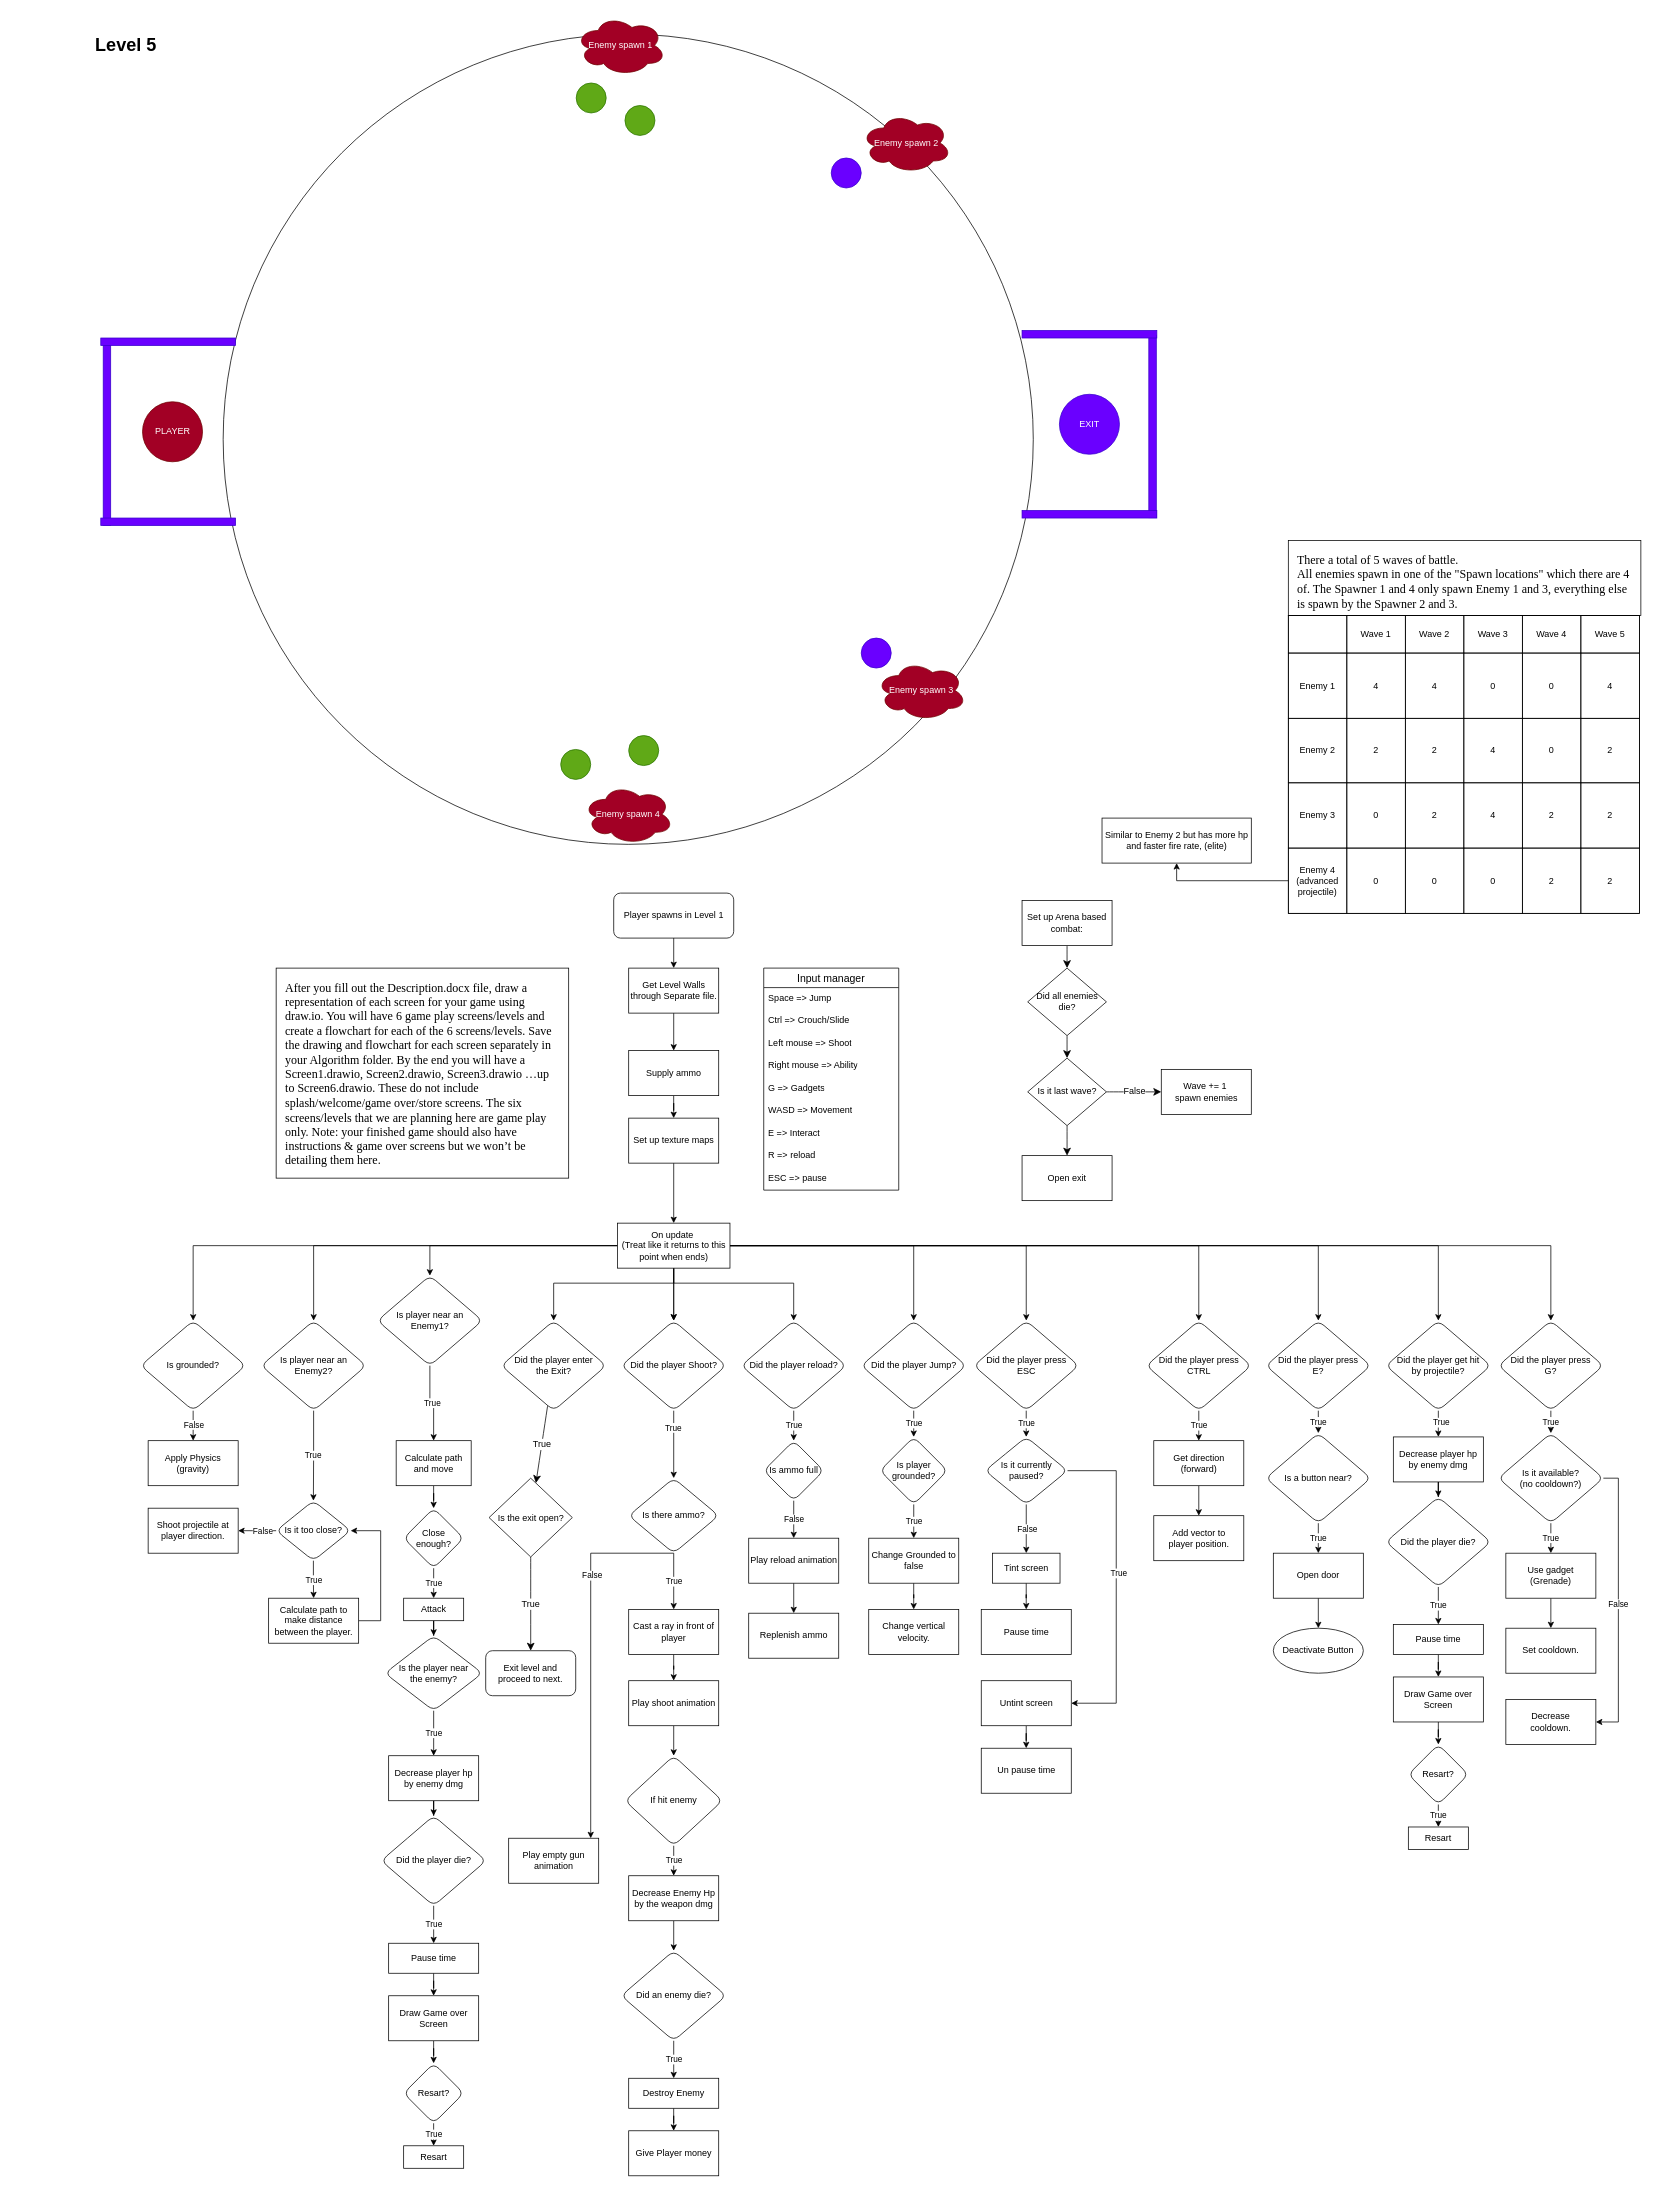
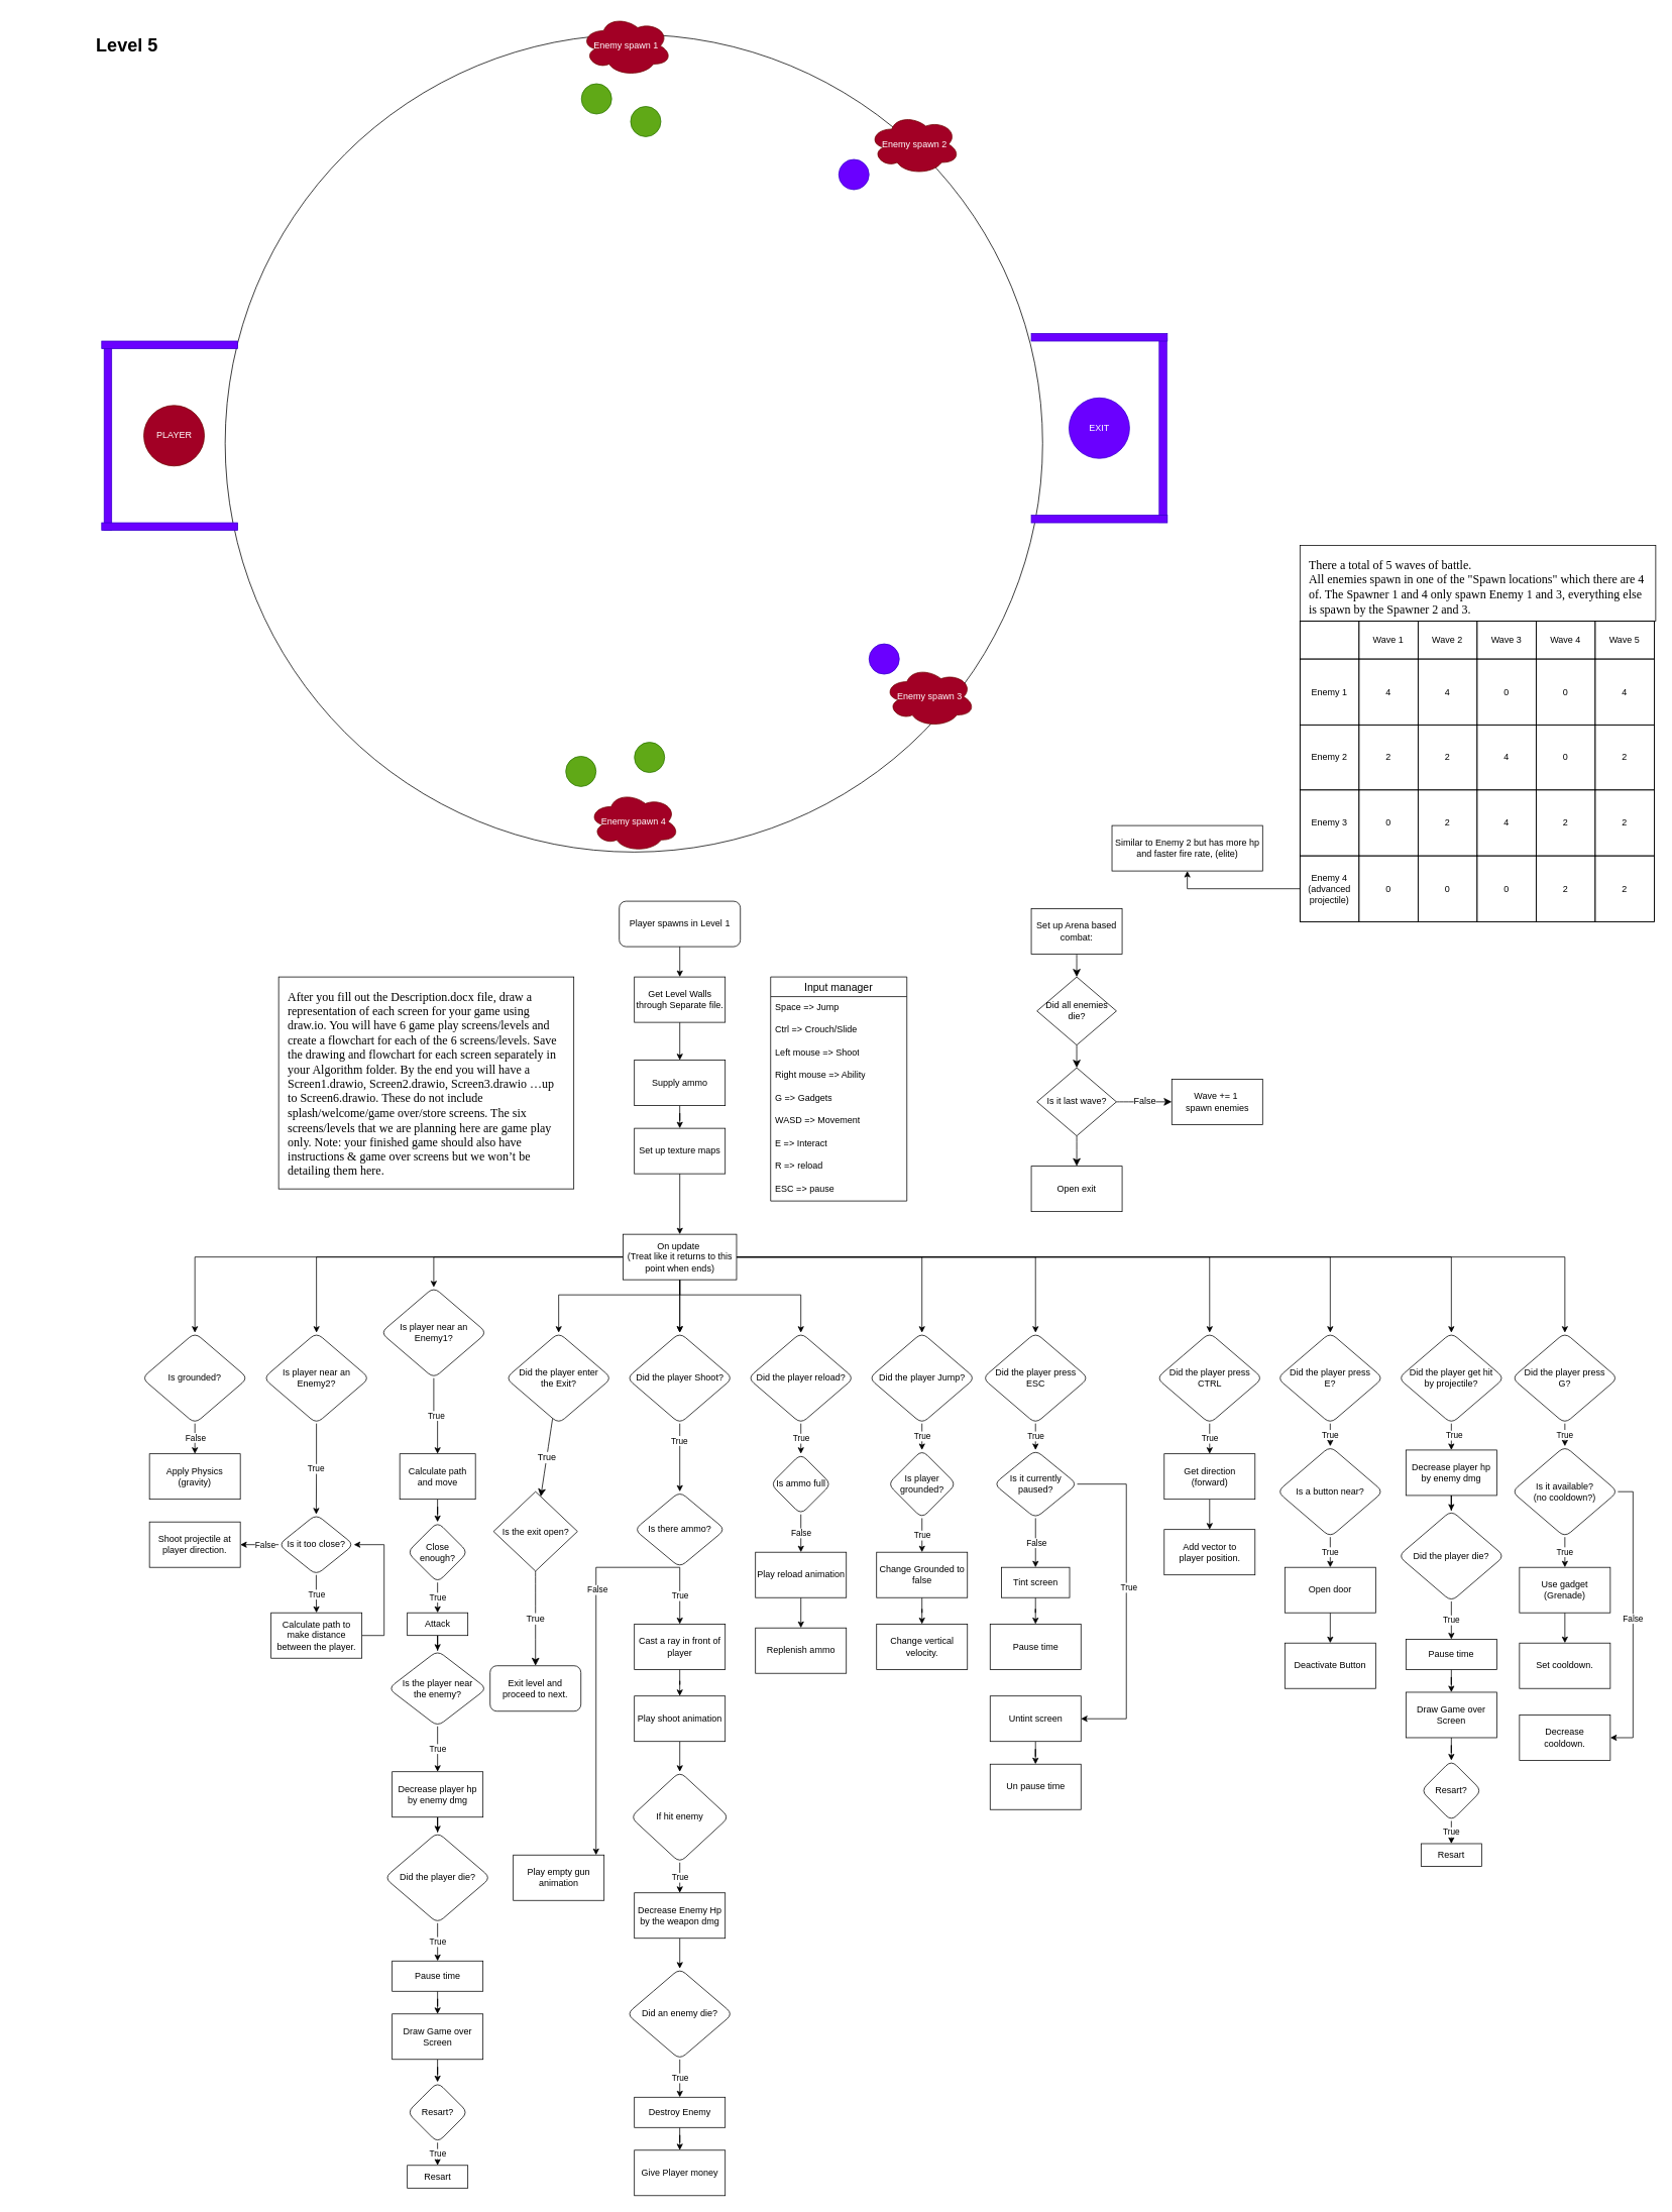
- <mxCell id="121" value="Deactivate Button" style="ellipse;whiteSpace=wrap;html=1;spacingRight=10;spacingLeft=10;" parent="1" vertex="1"><mxGeometry x="1697" y="2170" width="120" height="60" as="geometry" /></mxCell>
+ <mxCell id="121" value="Deactivate Button" style="whiteSpace=wrap;html=1;rounded=0;spacingRight=10;spacingLeft=10;" parent="1" vertex="1"><mxGeometry x="1697" y="2170" width="120" height="60" as="geometry" /></mxCell>
